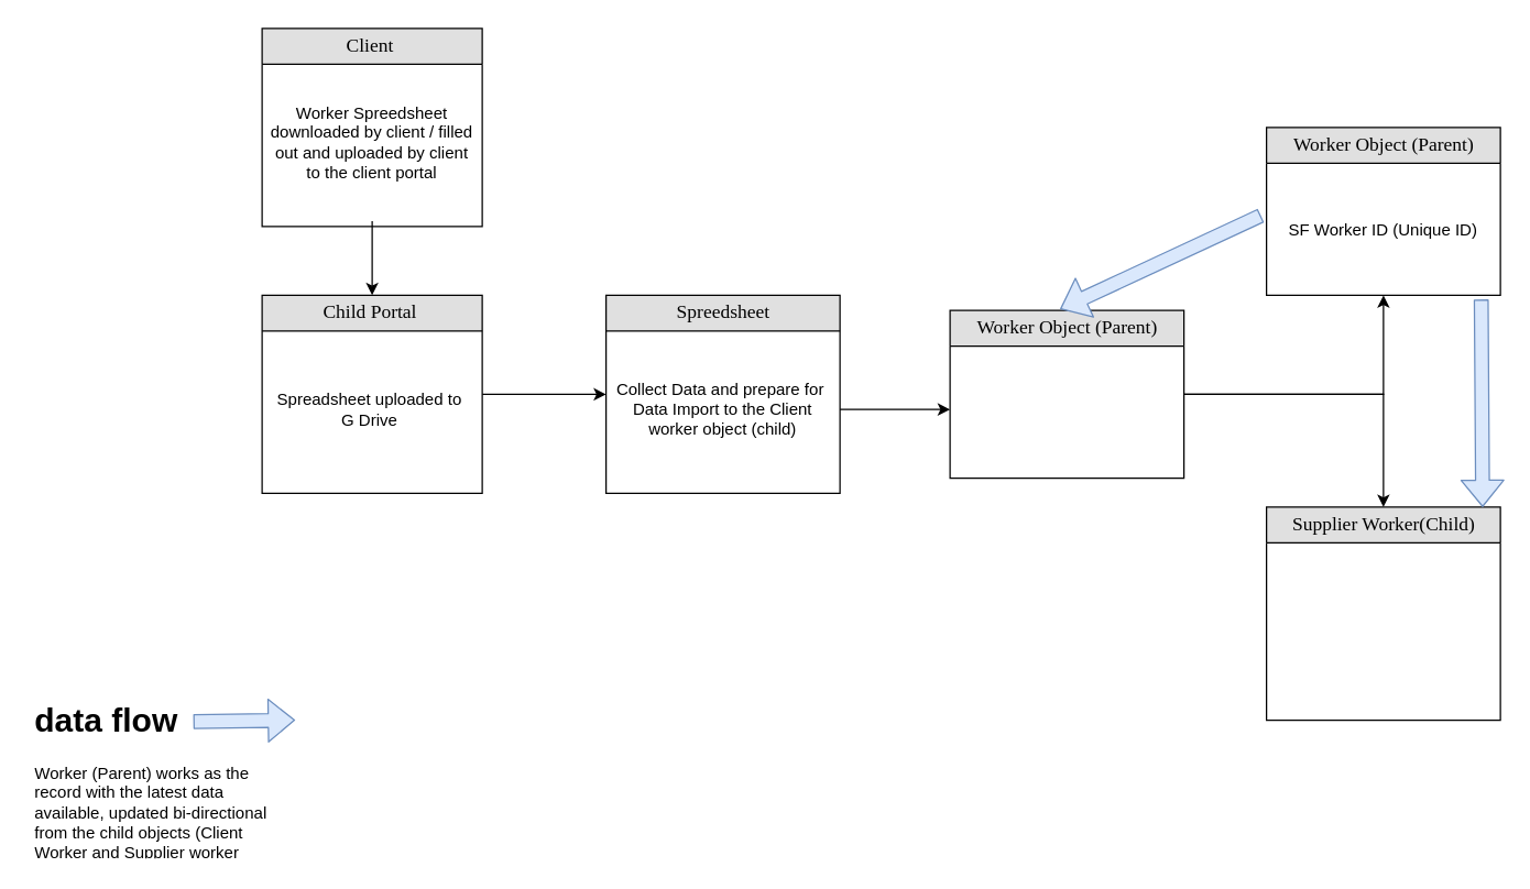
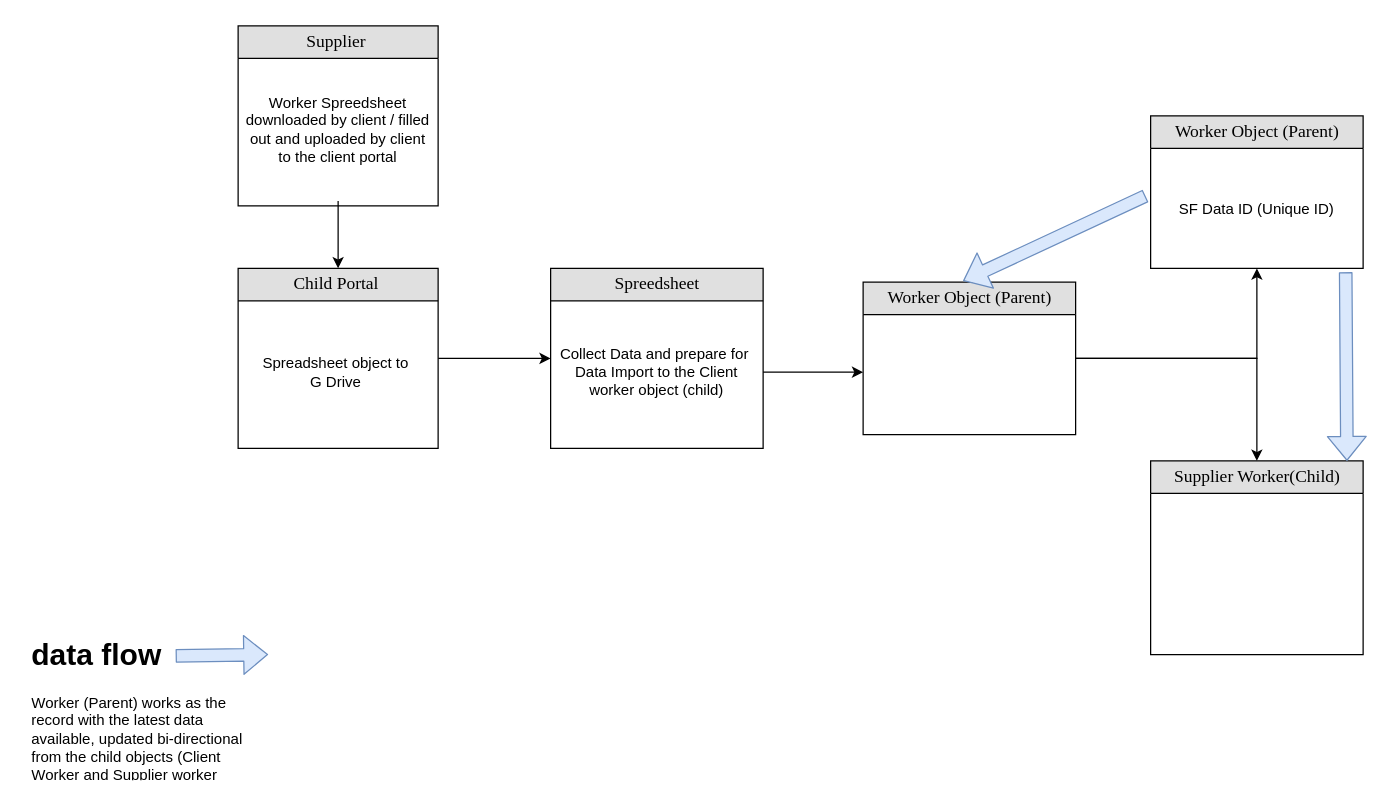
- <mxCell id="6" value="Client&amp;nbsp;" style="swimlane;html=1;fontStyle=0;childLayout=stackLayout;horizontal=1;startSize=26;fillColor=#e0e0e0;horizontalStack=0;resizeParent=1;resizeLast=0;collapsible=1;marginBottom=0;swimlaneFillColor=#ffffff;align=center;rounded=0;shadow=0;comic=0;labelBackgroundColor=none;strokeWidth=1;fontFamily=Verdana;fontSize=14" parent="1" vertex="1"><mxGeometry x="190" y="20" width="160" height="144" as="geometry" /></mxCell>
+ <mxCell id="6" value="Supplier&amp;nbsp;" style="swimlane;html=1;fontStyle=0;childLayout=stackLayout;horizontal=1;startSize=26;fillColor=#e0e0e0;horizontalStack=0;resizeParent=1;resizeLast=0;collapsible=1;marginBottom=0;swimlaneFillColor=#ffffff;align=center;rounded=0;shadow=0;comic=0;labelBackgroundColor=none;strokeWidth=1;fontFamily=Verdana;fontSize=14" parent="1" vertex="1"><mxGeometry x="190" y="20" width="160" height="144" as="geometry" /></mxCell>
- <mxCell id="17" value="SF Worker ID (Unique ID)&lt;br&gt;" style="text;html=1;strokeColor=none;fillColor=none;align=center;verticalAlign=middle;whiteSpace=wrap;rounded=0;" vertex="1" parent="1"><mxGeometry x="920" y="120" width="170" height="94" as="geometry" /></mxCell>
+ <mxCell id="17" value="SF Data ID (Unique ID)&lt;br&gt;" style="text;html=1;strokeColor=none;fillColor=none;align=center;verticalAlign=middle;whiteSpace=wrap;rounded=0;" vertex="1" parent="1"><mxGeometry x="920" y="120" width="170" height="94" as="geometry" /></mxCell>
- <mxCell id="10" value="Spreadsheet uploaded to&amp;nbsp;&lt;br&gt;G Drive&amp;nbsp;" style="text;html=1;strokeColor=none;fillColor=none;align=center;verticalAlign=middle;whiteSpace=wrap;rounded=0;" vertex="1" parent="9"><mxGeometry y="26" width="160" height="114" as="geometry" /></mxCell>
+ <mxCell id="10" value="Spreadsheet object to&amp;nbsp;&lt;br&gt;G Drive&amp;nbsp;" style="text;html=1;strokeColor=none;fillColor=none;align=center;verticalAlign=middle;whiteSpace=wrap;rounded=0;" vertex="1" parent="9"><mxGeometry y="26" width="160" height="114" as="geometry" /></mxCell>
